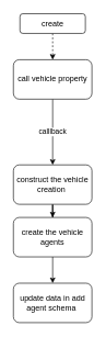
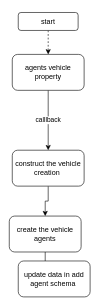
- <mxCell id="3" value="create" style="rounded=1;whiteSpace=wrap;html=1;" vertex="1" parent="1"><mxGeometry x="30" y="20" width="100" height="30" as="geometry" /></mxCell>
+ <mxCell id="3" value="start" style="rounded=1;whiteSpace=wrap;html=1;" vertex="1" parent="1"><mxGeometry x="30" y="20" width="100" height="30" as="geometry" /></mxCell>
- <mxCell id="5" value="call vehicle property" style="whiteSpace=wrap;html=1;rounded=1;" vertex="1" parent="1"><mxGeometry x="20" y="90" width="120" height="60" as="geometry" /></mxCell>
+ <mxCell id="5" value="agents vehicle property" style="whiteSpace=wrap;html=1;rounded=1;" vertex="1" parent="1"><mxGeometry x="20" y="90" width="120" height="60" as="geometry" /></mxCell>
- <mxCell id="9" value="create the vehicle agents" style="whiteSpace=wrap;html=1;rounded=1;" vertex="1" parent="1"><mxGeometry x="20" y="330" width="120" height="60" as="geometry" /></mxCell>
+ <mxCell id="9" value="create the vehicle agents" style="whiteSpace=wrap;html=1;rounded=1;" vertex="1" parent="1"><mxGeometry x="15" y="360" width="120" height="60" as="geometry" /></mxCell>
- <mxCell id="10" value="update data in add agent schema&amp;nbsp;" style="whiteSpace=wrap;html=1;rounded=1;" vertex="1" parent="1"><mxGeometry x="20" y="430" width="120" height="60" as="geometry" /></mxCell>
+ <mxCell id="10" value="update data in add agent schema&amp;nbsp;" style="whiteSpace=wrap;html=1;rounded=1;" vertex="1" parent="1"><mxGeometry x="30" y="435" width="120" height="60" as="geometry" /></mxCell>
